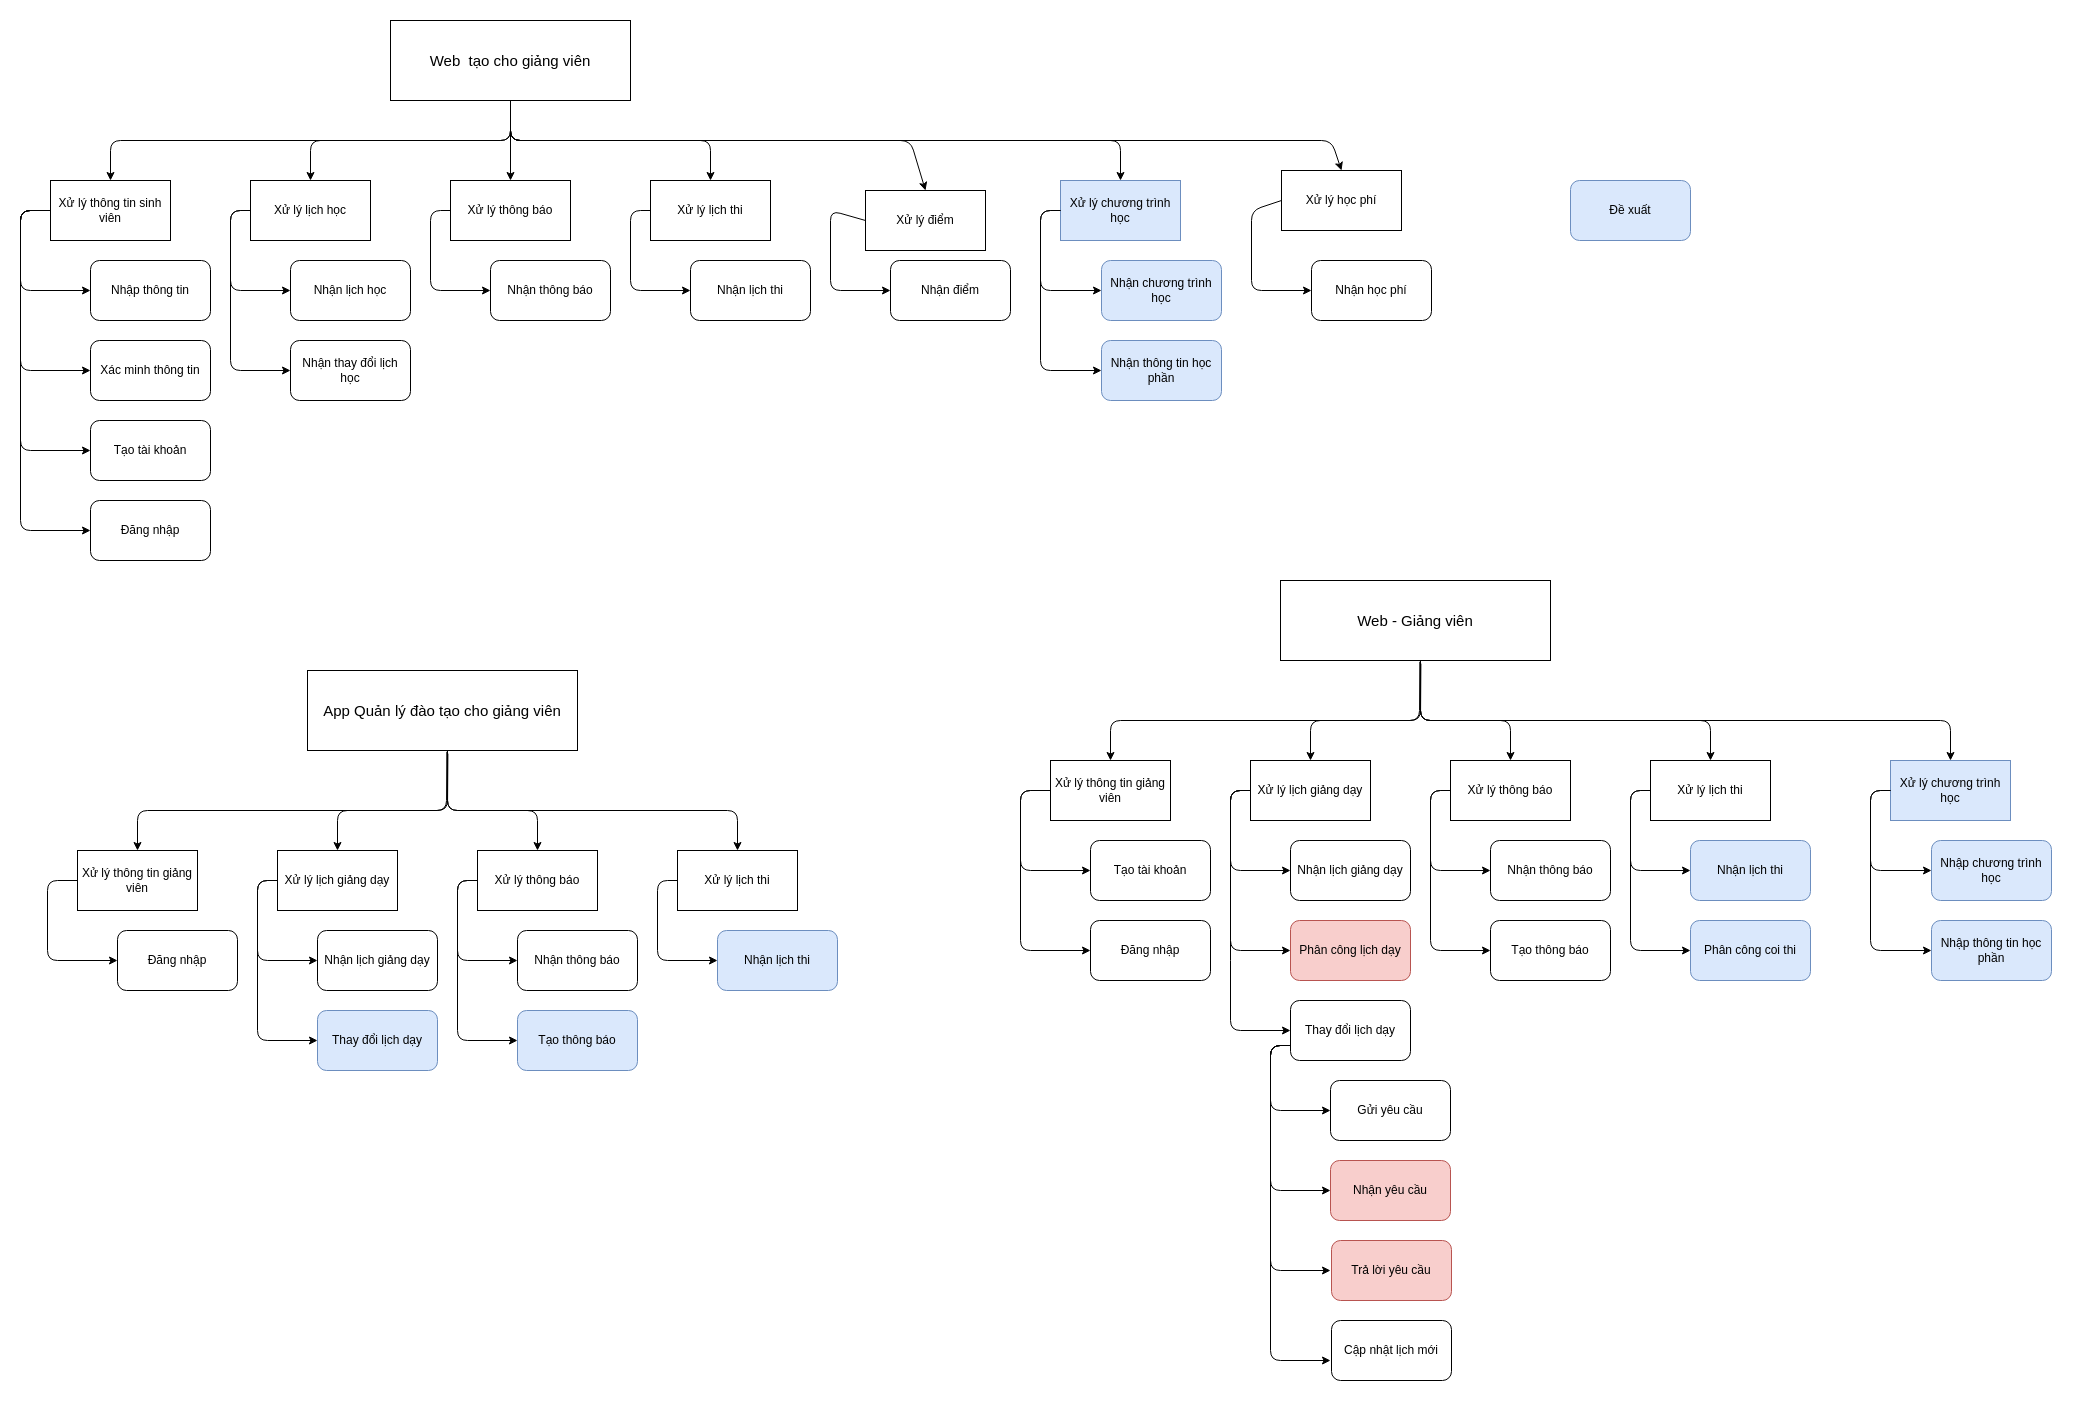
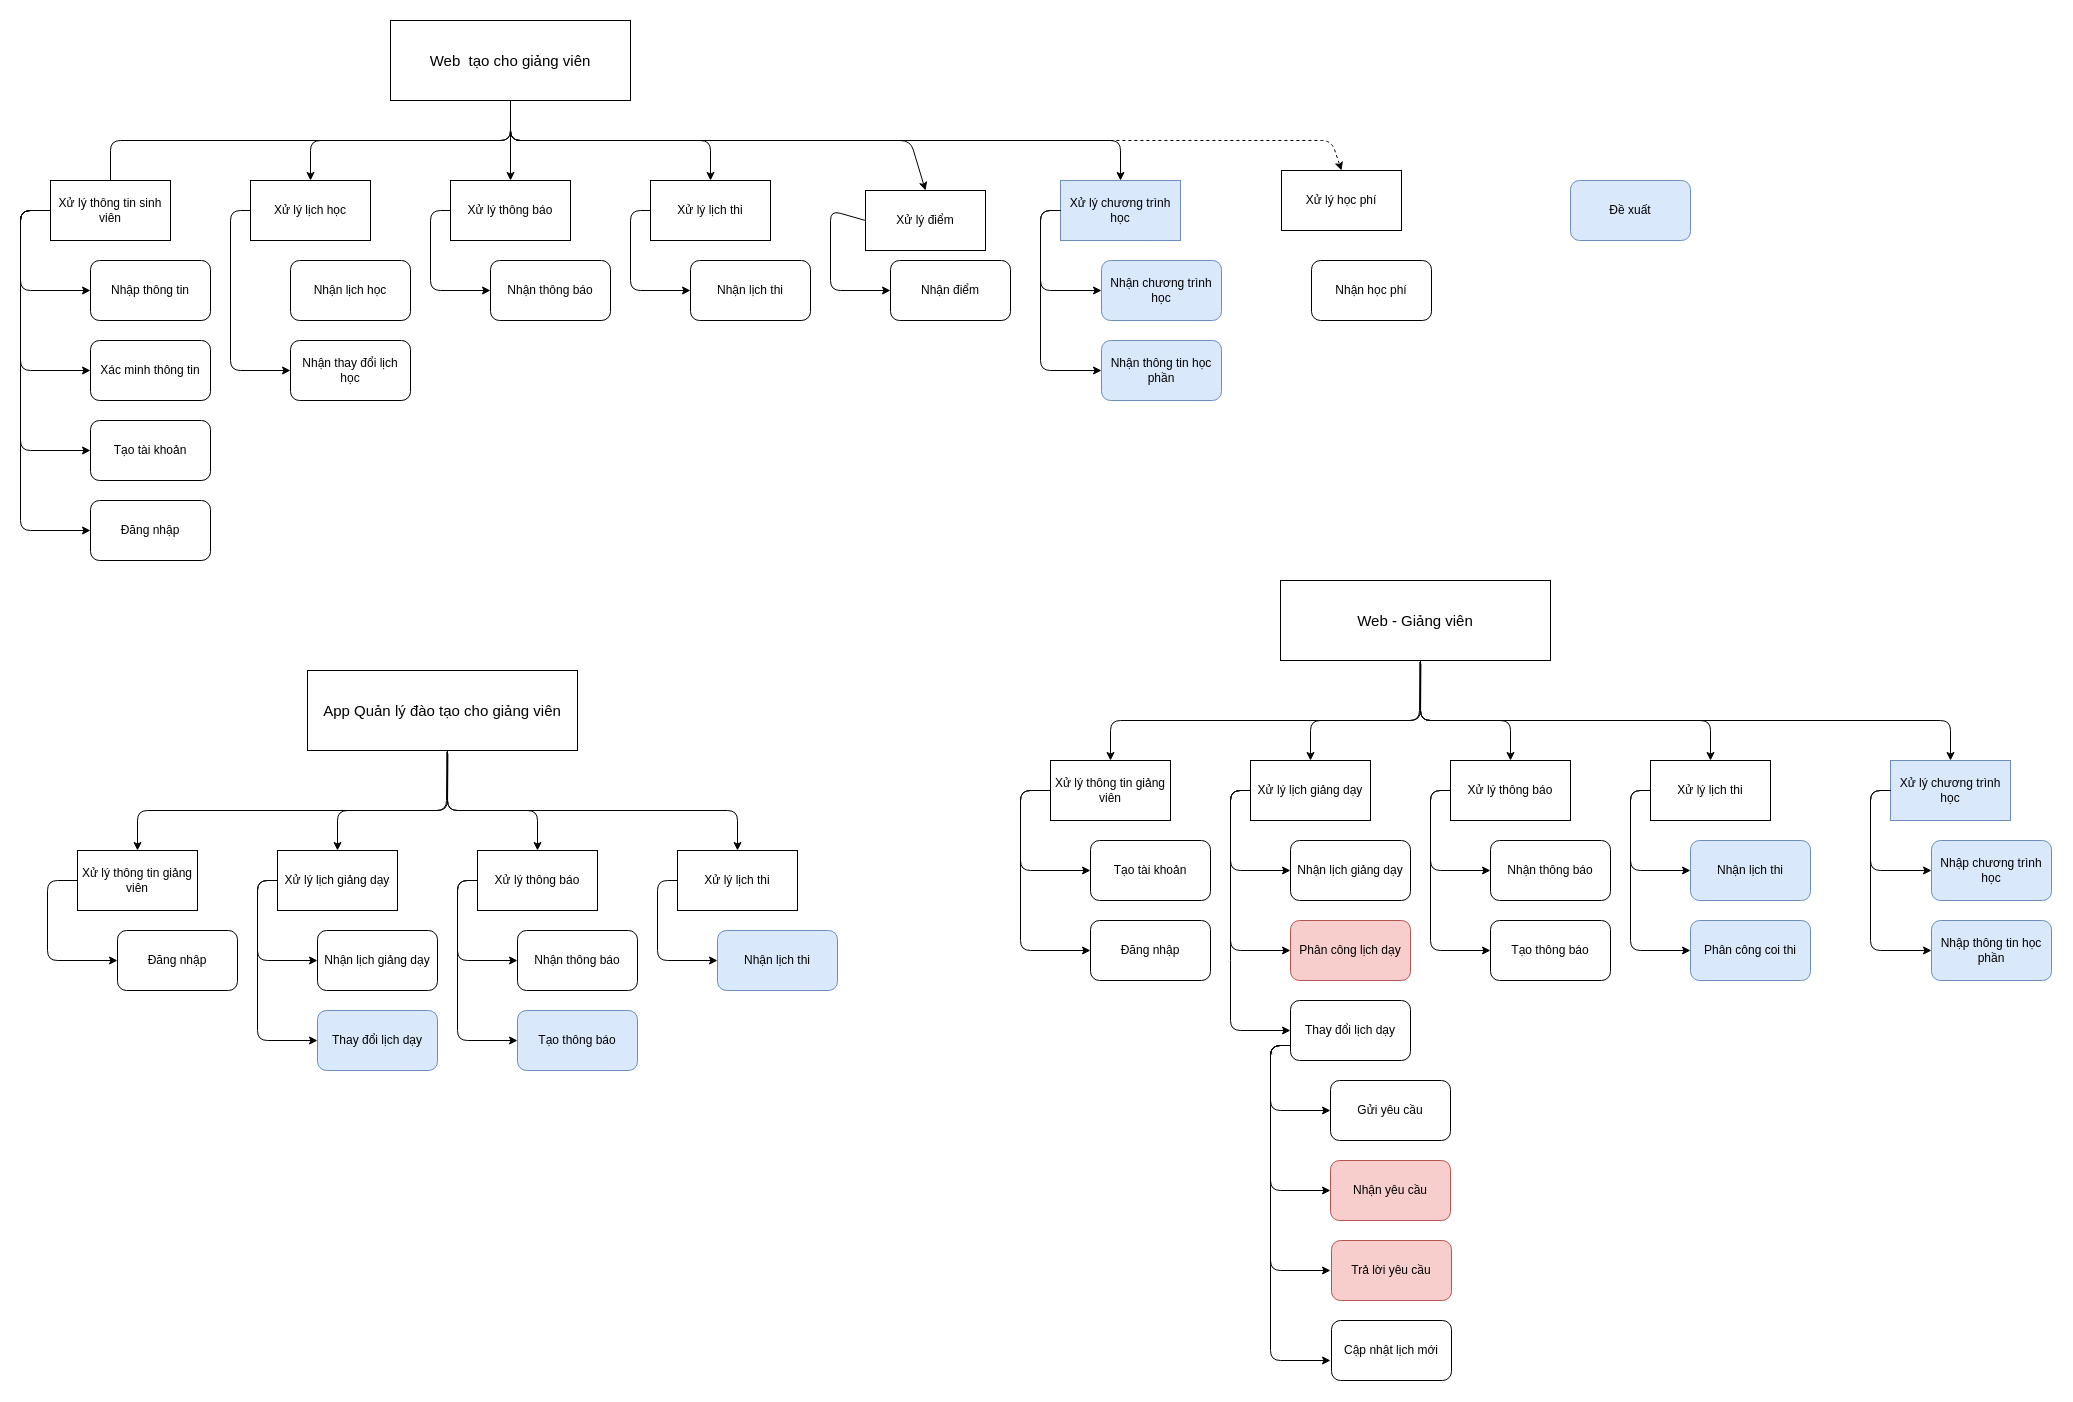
- <mxCell id="96" value="" style="endArrow=classic;html=1;entryX=0.5;entryY=0;entryDx=0;entryDy=0;exitX=0.5;exitY=1;exitDx=0;exitDy=0;" edge="1" parent="1" source="2" target="93"><mxGeometry width="50" height="50" relative="1" as="geometry"><mxPoint x="650" y="110" as="sourcePoint" /><mxPoint x="1230" y="250" as="targetPoint" /><Array as="points"><mxPoint x="510" y="140" /><mxPoint x="1331" y="140" /></Array></mxGeometry></mxCell>
+ <mxCell id="96" value="" style="endArrow=classic;html=1;entryX=0.5;entryY=0;entryDx=0;entryDy=0;exitX=0.5;exitY=1;exitDx=0;exitDy=0;dashed=1;" edge="1" parent="1" source="2" target="93"><mxGeometry width="50" height="50" relative="1" as="geometry"><mxPoint x="650" y="110" as="sourcePoint" /><mxPoint x="1230" y="250" as="targetPoint" /><Array as="points"><mxPoint x="510" y="140" /><mxPoint x="1331" y="140" /></Array></mxGeometry></mxCell>
- <mxCell id="14" value="" style="endArrow=classic;html=1;exitX=0.5;exitY=1;exitDx=0;exitDy=0;entryX=0.5;entryY=0;entryDx=0;entryDy=0;" edge="1" parent="1" source="2" target="3"><mxGeometry width="50" height="50" relative="1" as="geometry"><mxPoint x="310" y="160" as="sourcePoint" /><mxPoint x="360" y="110" as="targetPoint" /><Array as="points"><mxPoint x="510" y="140" /><mxPoint x="110" y="140" /></Array></mxGeometry></mxCell>
+ <mxCell id="14" value="" style="endArrow=none;html=1;exitX=0.5;exitY=1;exitDx=0;exitDy=0;entryX=0.5;entryY=0;entryDx=0;entryDy=0;" edge="1" parent="1" source="2" target="3"><mxGeometry width="50" height="50" relative="1" as="geometry"><mxPoint x="310" y="160" as="sourcePoint" /><mxPoint x="360" y="110" as="targetPoint" /><Array as="points"><mxPoint x="510" y="140" /><mxPoint x="110" y="140" /></Array></mxGeometry></mxCell>
- <mxCell id="95" value="" style="endArrow=classic;html=1;entryX=0;entryY=0.5;entryDx=0;entryDy=0;exitX=0;exitY=0.5;exitDx=0;exitDy=0;" edge="1" parent="1" source="93" target="94"><mxGeometry width="50" height="50" relative="1" as="geometry"><mxPoint x="1121" y="300" as="sourcePoint" /><mxPoint x="1171" y="250" as="targetPoint" /><Array as="points"><mxPoint x="1251" y="210" /><mxPoint x="1251" y="290" /></Array></mxGeometry></mxCell>
- <mxCell id="23" value="" style="endArrow=classic;html=1;exitX=0;exitY=0.5;exitDx=0;exitDy=0;entryX=0;entryY=0.5;entryDx=0;entryDy=0;" edge="1" parent="1" source="4" target="19"><mxGeometry width="50" height="50" relative="1" as="geometry"><mxPoint x="490" y="270" as="sourcePoint" /><mxPoint x="540" y="220" as="targetPoint" /><Array as="points"><mxPoint x="230" y="210" /><mxPoint x="230" y="290" /></Array></mxGeometry></mxCell>
